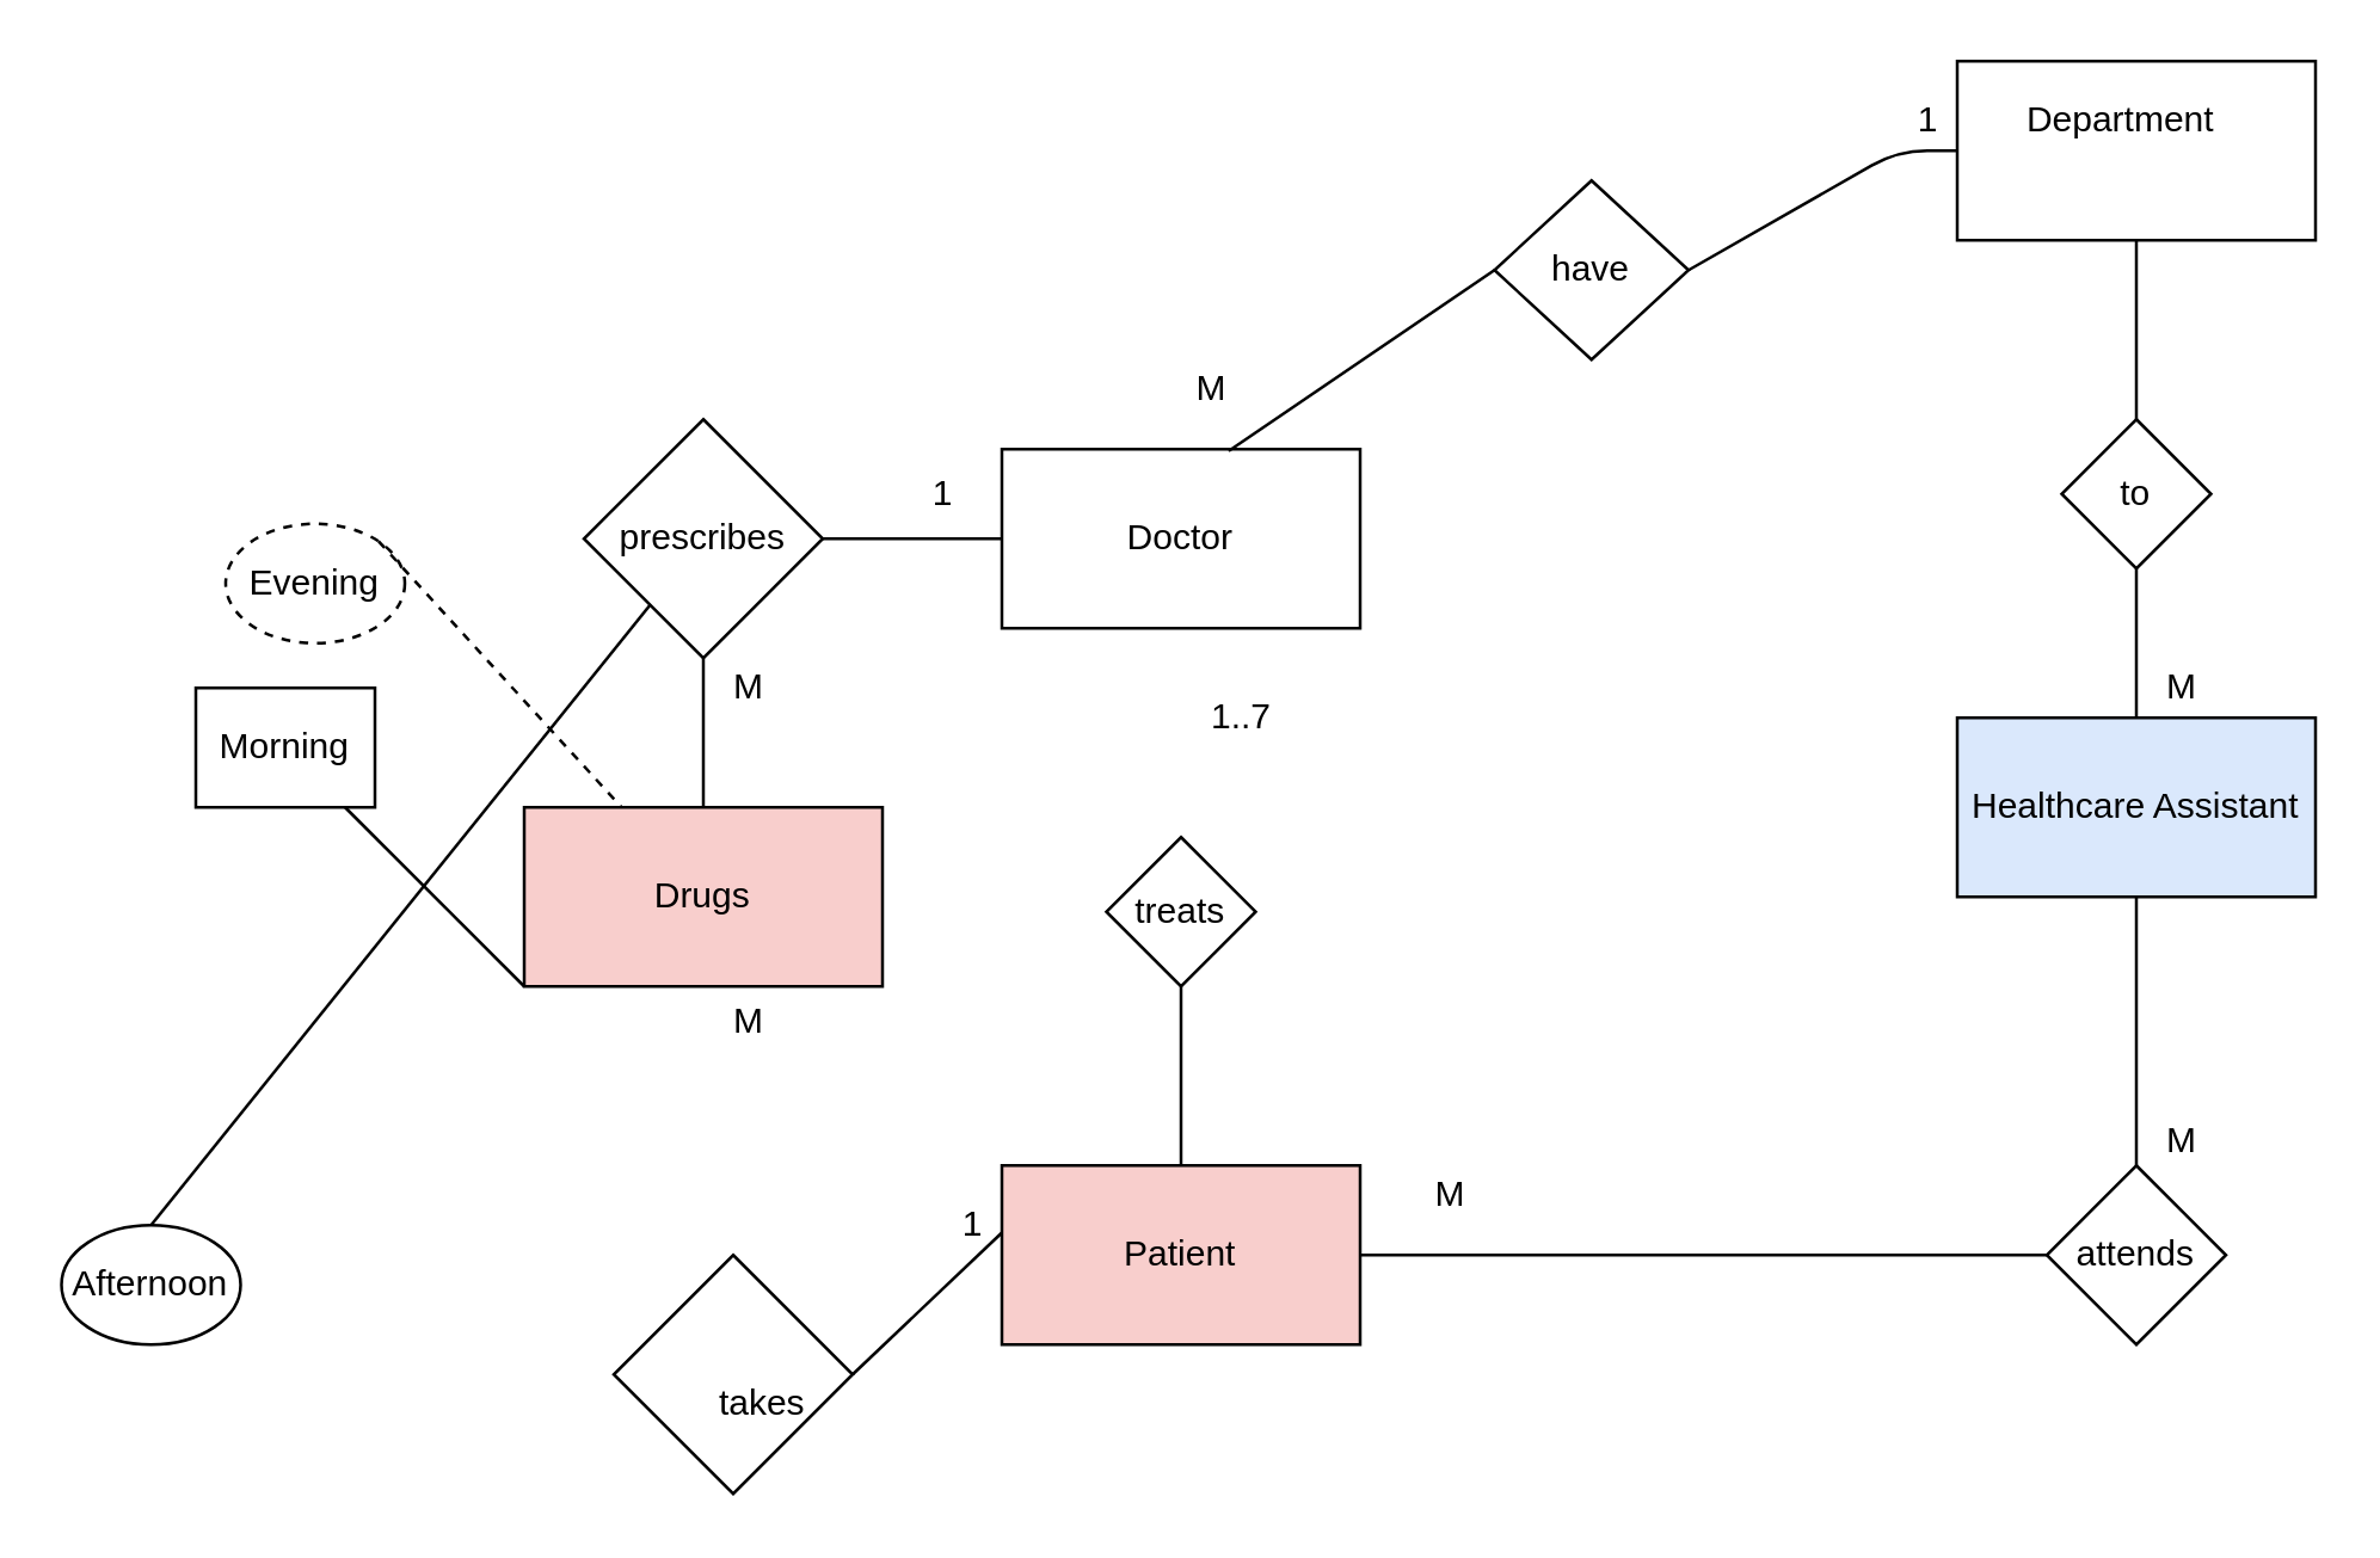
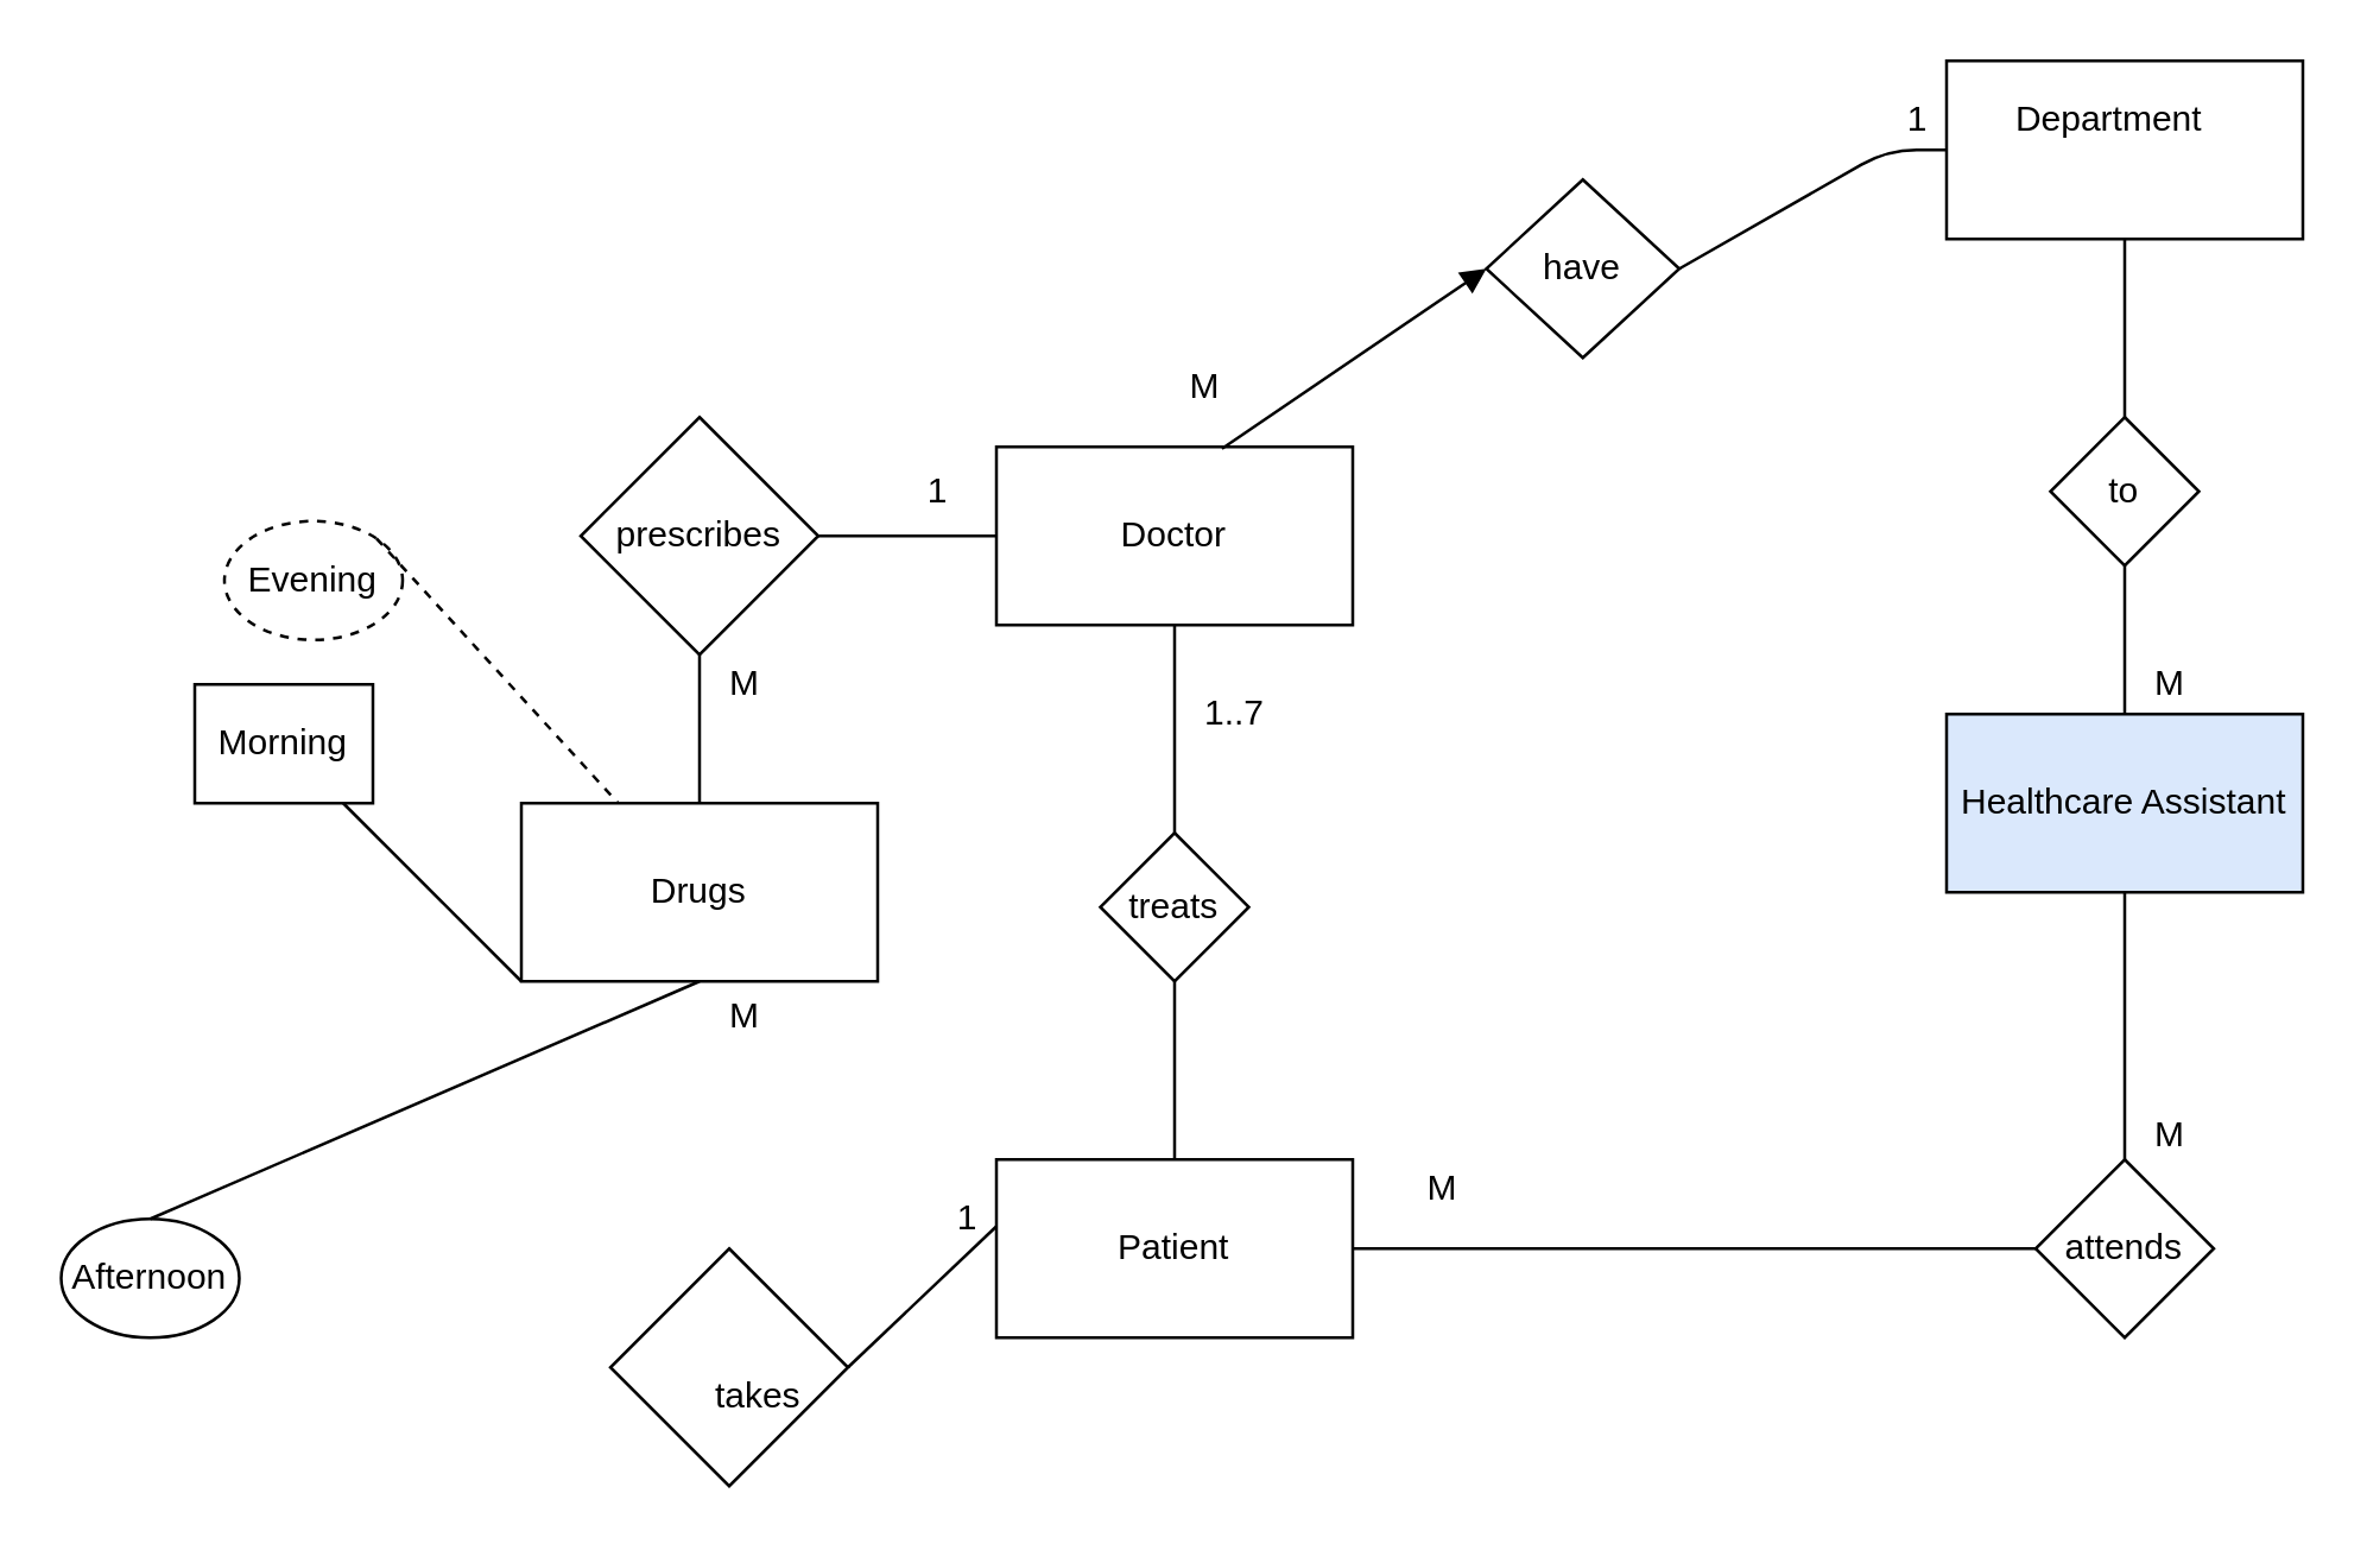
- <mxCell id="38" value="" style="endArrow=none;html=1;exitX=0.633;exitY=0.01;exitDx=0;exitDy=0;exitPerimeter=0;entryX=0;entryY=0.5;entryDx=0;entryDy=0;" edge="1" parent="1" source="4" target="36"><mxGeometry width="50" height="50" relative="1" as="geometry"><mxPoint x="450" y="110" as="sourcePoint" /><mxPoint x="500" y="60" as="targetPoint" /></mxGeometry></mxCell>
+ <mxCell id="38" value="" style="endArrow=block;html=1;exitX=0.633;exitY=0.01;exitDx=0;exitDy=0;exitPerimeter=0;entryX=0;entryY=0.5;entryDx=0;entryDy=0;" edge="1" parent="1" source="4" target="36"><mxGeometry width="50" height="50" relative="1" as="geometry"><mxPoint x="450" y="110" as="sourcePoint" /><mxPoint x="500" y="60" as="targetPoint" /></mxGeometry></mxCell>
+ <mxCell id="14" value="" style="endArrow=none;html=1;exitX=0.5;exitY=0;exitDx=0;exitDy=0;entryX=0.5;entryY=1;entryDx=0;entryDy=0;" edge="1" parent="1" source="8" target="4"><mxGeometry width="50" height="50" relative="1" as="geometry"><mxPoint x="355" y="260" as="sourcePoint" /><mxPoint x="405" y="210" as="targetPoint" /></mxGeometry></mxCell>
- <mxCell id="16" value="Drugs" style="rounded=0;whiteSpace=wrap;html=1;fillColor=#f8cecc;" vertex="1" parent="1"><mxGeometry x="175" y="270" width="120" height="60" as="geometry" /></mxCell>
+ <mxCell id="16" value="Drugs" style="rounded=0;whiteSpace=wrap;html=1;" vertex="1" parent="1"><mxGeometry x="175" y="270" width="120" height="60" as="geometry" /></mxCell>
- <mxCell id="28" value="" style="endArrow=none;html=1;exitX=0.5;exitY=0;exitDx=0;exitDy=0;" edge="1" parent="1" source="27" target="17"><mxGeometry width="50" height="50" relative="1" as="geometry"><mxPoint x="365" y="240" as="sourcePoint" /><mxPoint x="395" y="210" as="targetPoint" /></mxGeometry></mxCell>
+ <mxCell id="28" value="" style="endArrow=none;html=1;entryX=0.5;entryY=1;entryDx=0;entryDy=0;exitX=0.5;exitY=0;exitDx=0;exitDy=0;" edge="1" parent="1" source="27" target="16"><mxGeometry width="50" height="50" relative="1" as="geometry"><mxPoint x="365" y="240" as="sourcePoint" /><mxPoint x="395" y="210" as="targetPoint" /></mxGeometry></mxCell>
- <mxCell id="5" value="Patient" style="rounded=0;whiteSpace=wrap;html=1;fillColor=#f8cecc;" vertex="1" parent="1"><mxGeometry x="335" y="390" width="120" height="60" as="geometry" /></mxCell>
+ <mxCell id="5" value="Patient" style="rounded=0;whiteSpace=wrap;html=1;" vertex="1" parent="1"><mxGeometry x="335" y="390" width="120" height="60" as="geometry" /></mxCell>
